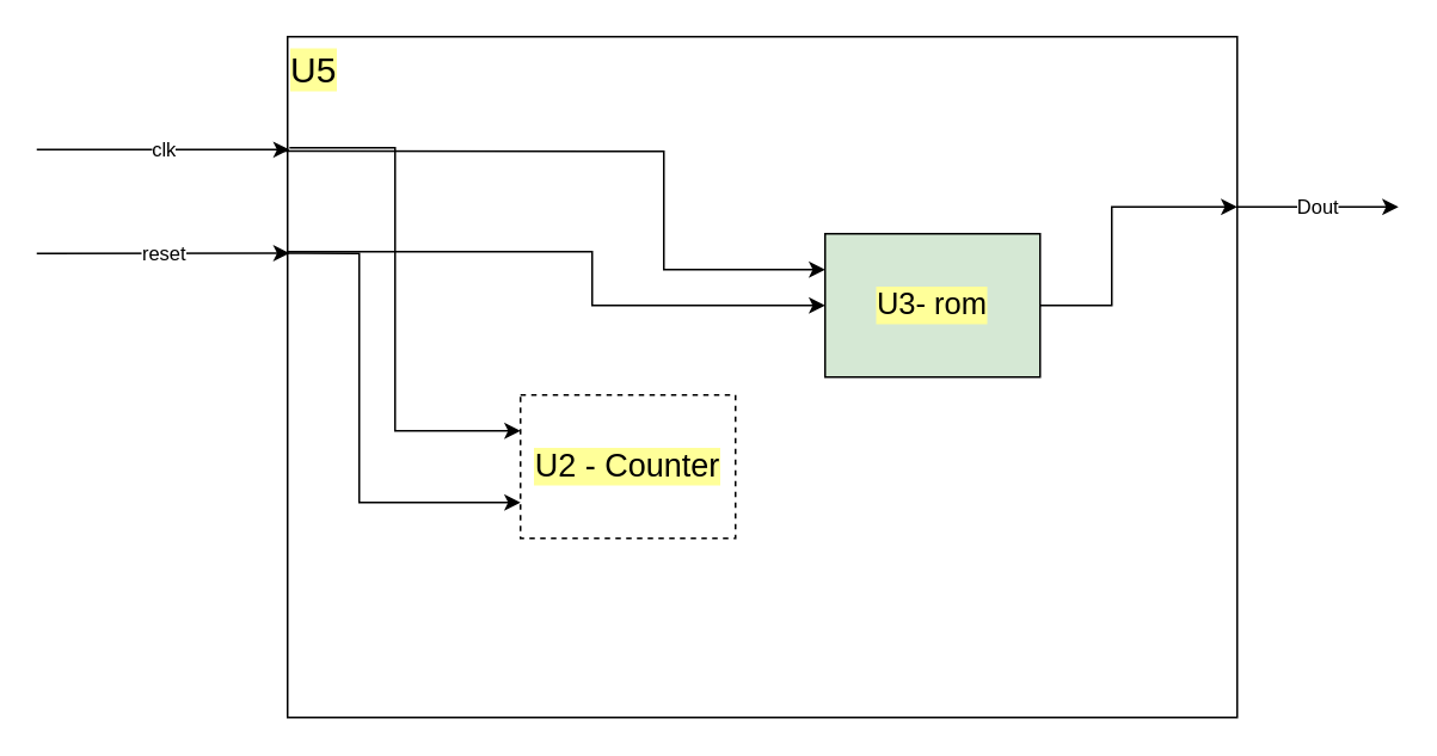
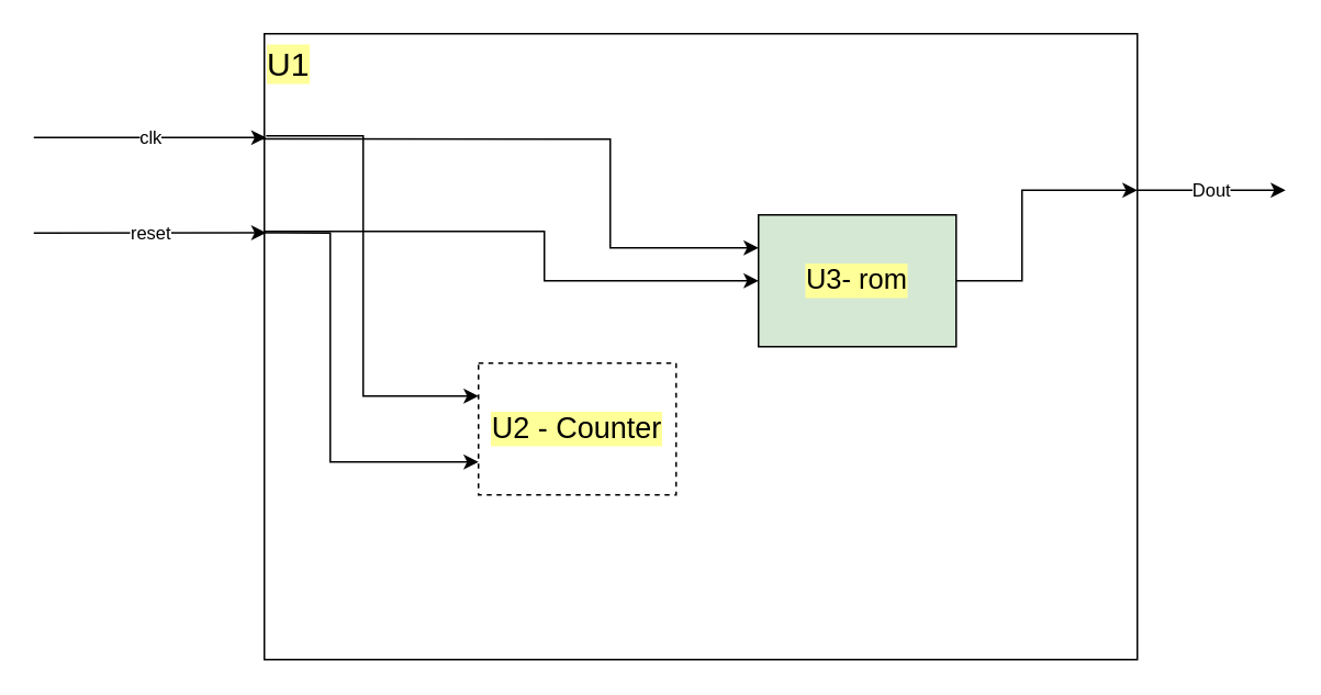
- <mxCell id="2" value="U5&lt;br style=&quot;font-size: 20px;&quot;&gt;" style="rounded=0;whiteSpace=wrap;html=1;align=left;horizontal=1;verticalAlign=top;fontSize=20;labelBackgroundColor=#FFFF99;" vertex="1" parent="1"><mxGeometry x="160" y="20" width="530" height="380" as="geometry" /></mxCell>
+ <mxCell id="2" value="U1&lt;br style=&quot;font-size: 20px;&quot;&gt;" style="rounded=0;whiteSpace=wrap;html=1;align=left;horizontal=1;verticalAlign=top;fontSize=20;labelBackgroundColor=#FFFF99;" vertex="1" parent="1"><mxGeometry x="160" y="20" width="530" height="380" as="geometry" /></mxCell>
